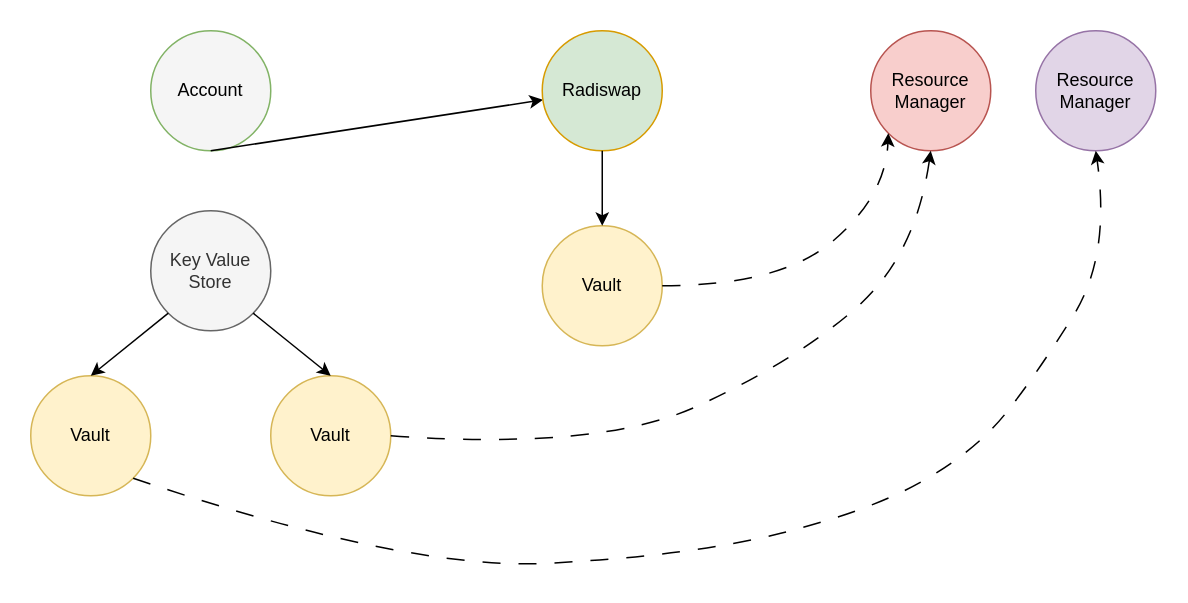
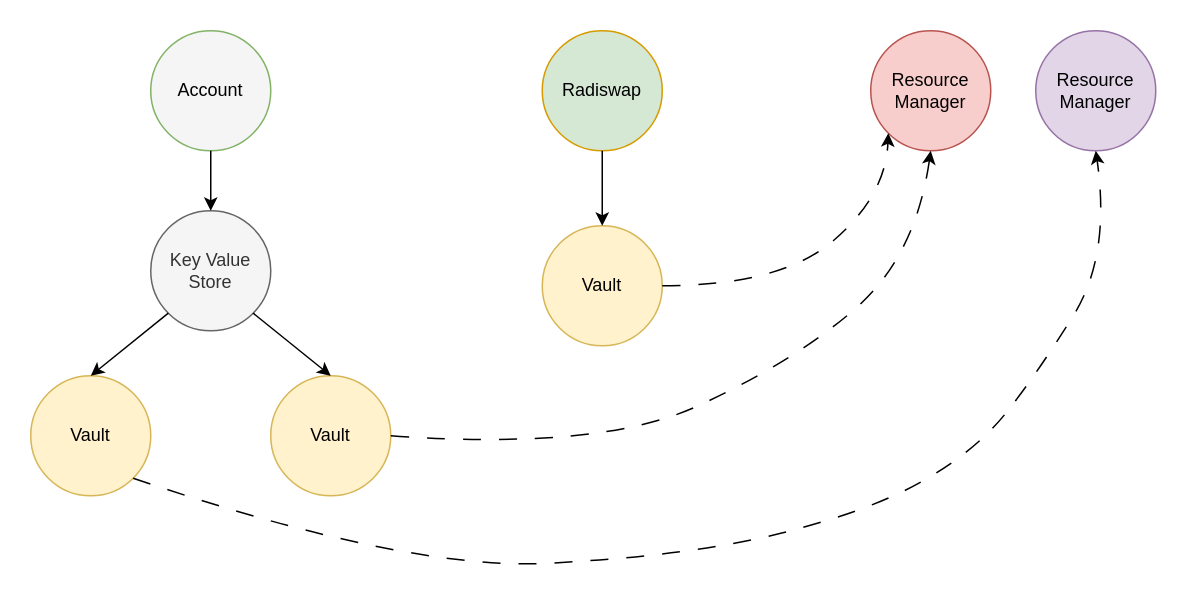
- <mxCell id="4" value="" style="endArrow=classic;html=1;rounded=0;exitX=0.5;exitY=1;exitDx=0;exitDy=0;" edge="1" parent="1" source="2" target="9"><mxGeometry width="50" height="50" relative="1" as="geometry"><mxPoint x="280" y="320" as="sourcePoint" /><mxPoint x="330" y="270" as="targetPoint" /></mxGeometry></mxCell>
+ <mxCell id="4" value="" style="endArrow=classic;html=1;rounded=0;exitX=0.5;exitY=1;exitDx=0;exitDy=0;entryX=0.5;entryY=0;entryDx=0;entryDy=0;" edge="1" parent="1" source="2" target="3"><mxGeometry width="50" height="50" relative="1" as="geometry"><mxPoint x="280" y="320" as="sourcePoint" /><mxPoint x="330" y="270" as="targetPoint" /></mxGeometry></mxCell>
